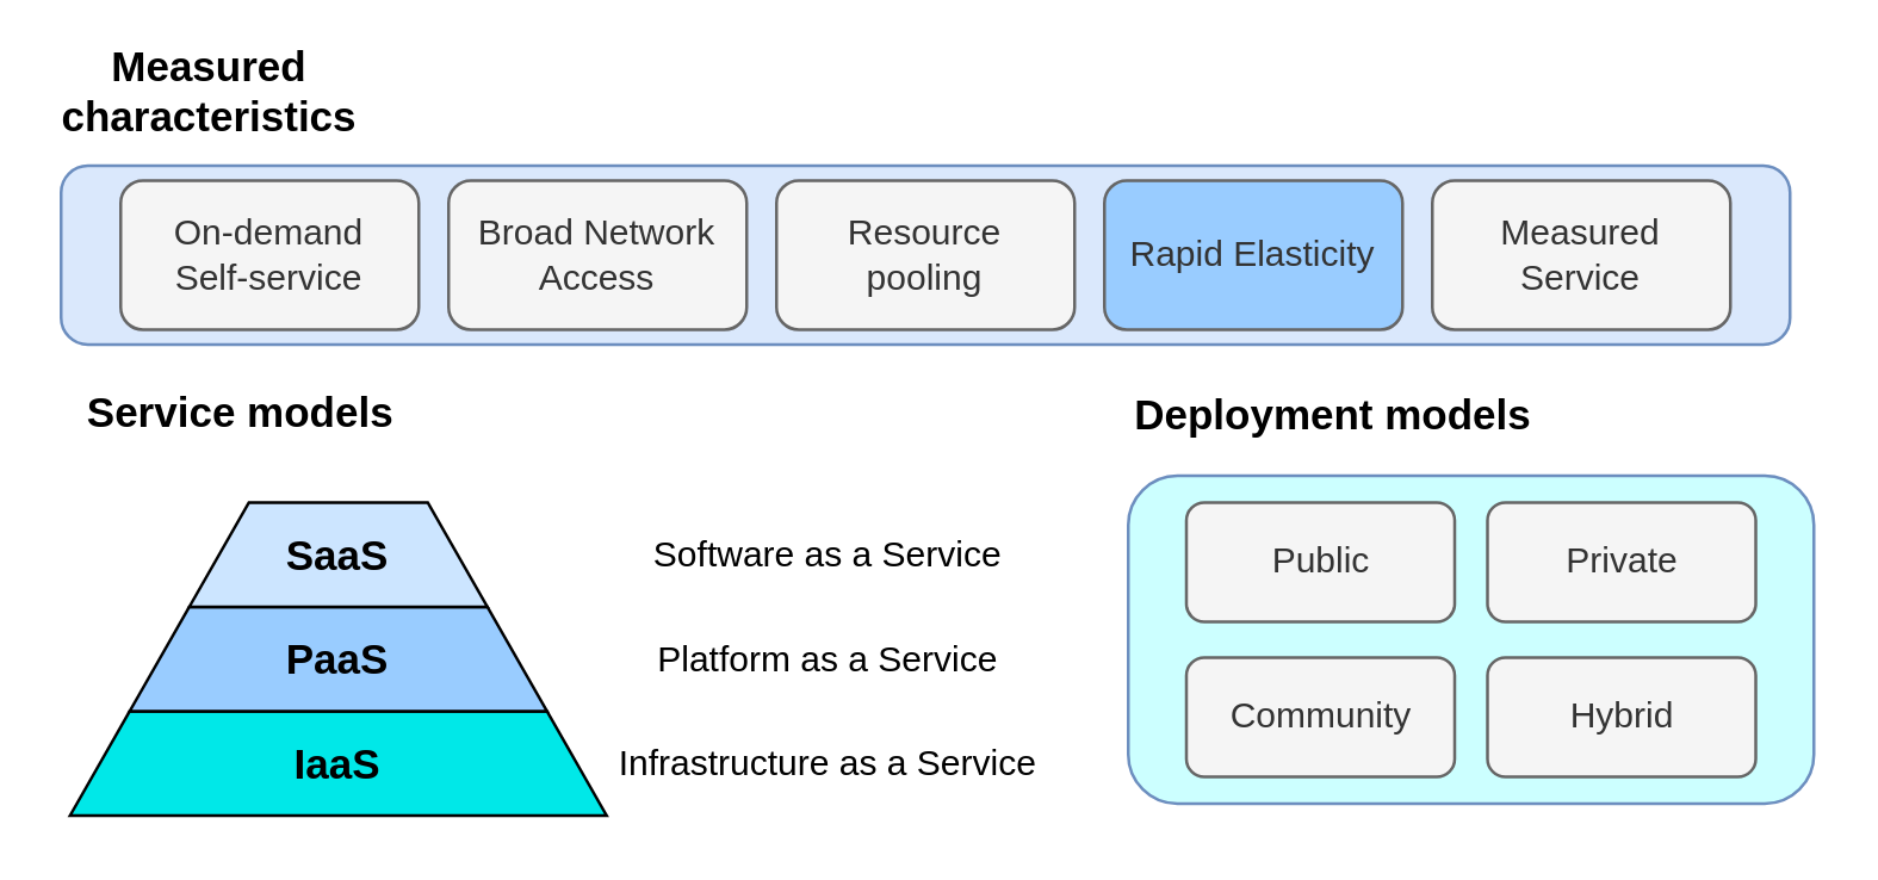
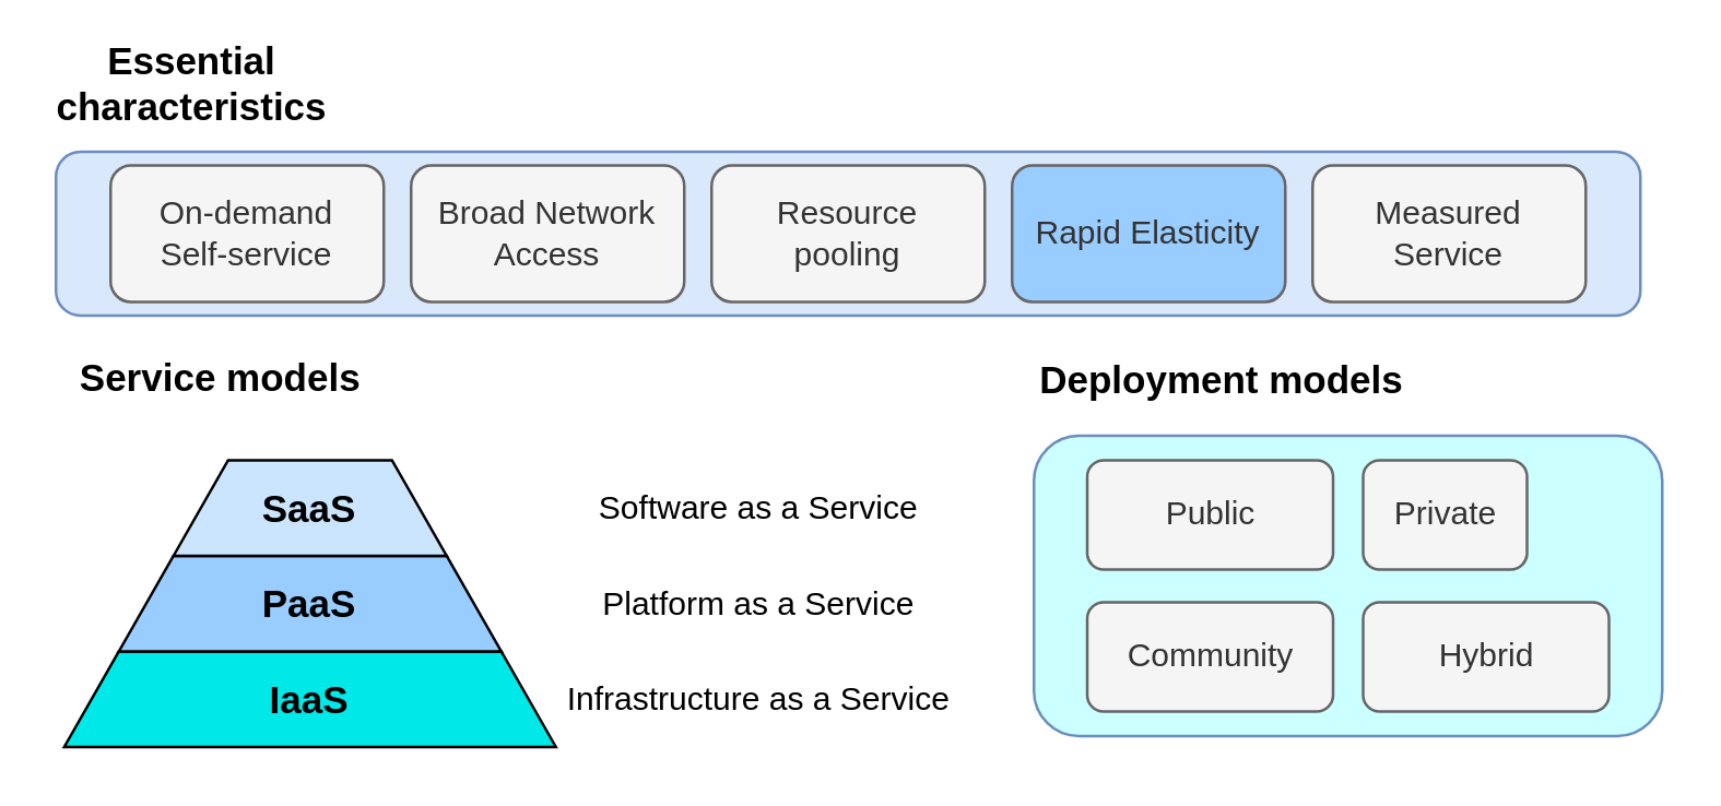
- <mxCell id="4" value="Measured&lt;br style=&quot;font-size: 14px;&quot;&gt;characteristics" style="text;html=1;strokeColor=none;fillColor=none;align=center;verticalAlign=middle;whiteSpace=wrap;rounded=0;fontStyle=1;fontSize=14;" vertex="1" parent="1"><mxGeometry x="35" y="20" width="70" height="20" as="geometry" /></mxCell>
+ <mxCell id="4" value="Essential&lt;br style=&quot;font-size: 14px;&quot;&gt;characteristics" style="text;html=1;strokeColor=none;fillColor=none;align=center;verticalAlign=middle;whiteSpace=wrap;rounded=0;fontStyle=1;fontSize=14;" vertex="1" parent="1"><mxGeometry x="35" y="20" width="70" height="20" as="geometry" /></mxCell>
- <mxCell id="19" value="Private" style="rounded=1;whiteSpace=wrap;html=1;fontSize=12;fillColor=#f5f5f5;strokeColor=#666666;fontColor=#333333;" vertex="1" parent="1"><mxGeometry x="498.5" y="168" width="90" height="40" as="geometry" /></mxCell>
+ <mxCell id="19" value="Private" style="rounded=1;whiteSpace=wrap;html=1;fontSize=12;fillColor=#f5f5f5;strokeColor=#666666;fontColor=#333333;" vertex="1" parent="1"><mxGeometry x="498.5" y="168" width="60" height="40" as="geometry" /></mxCell>
